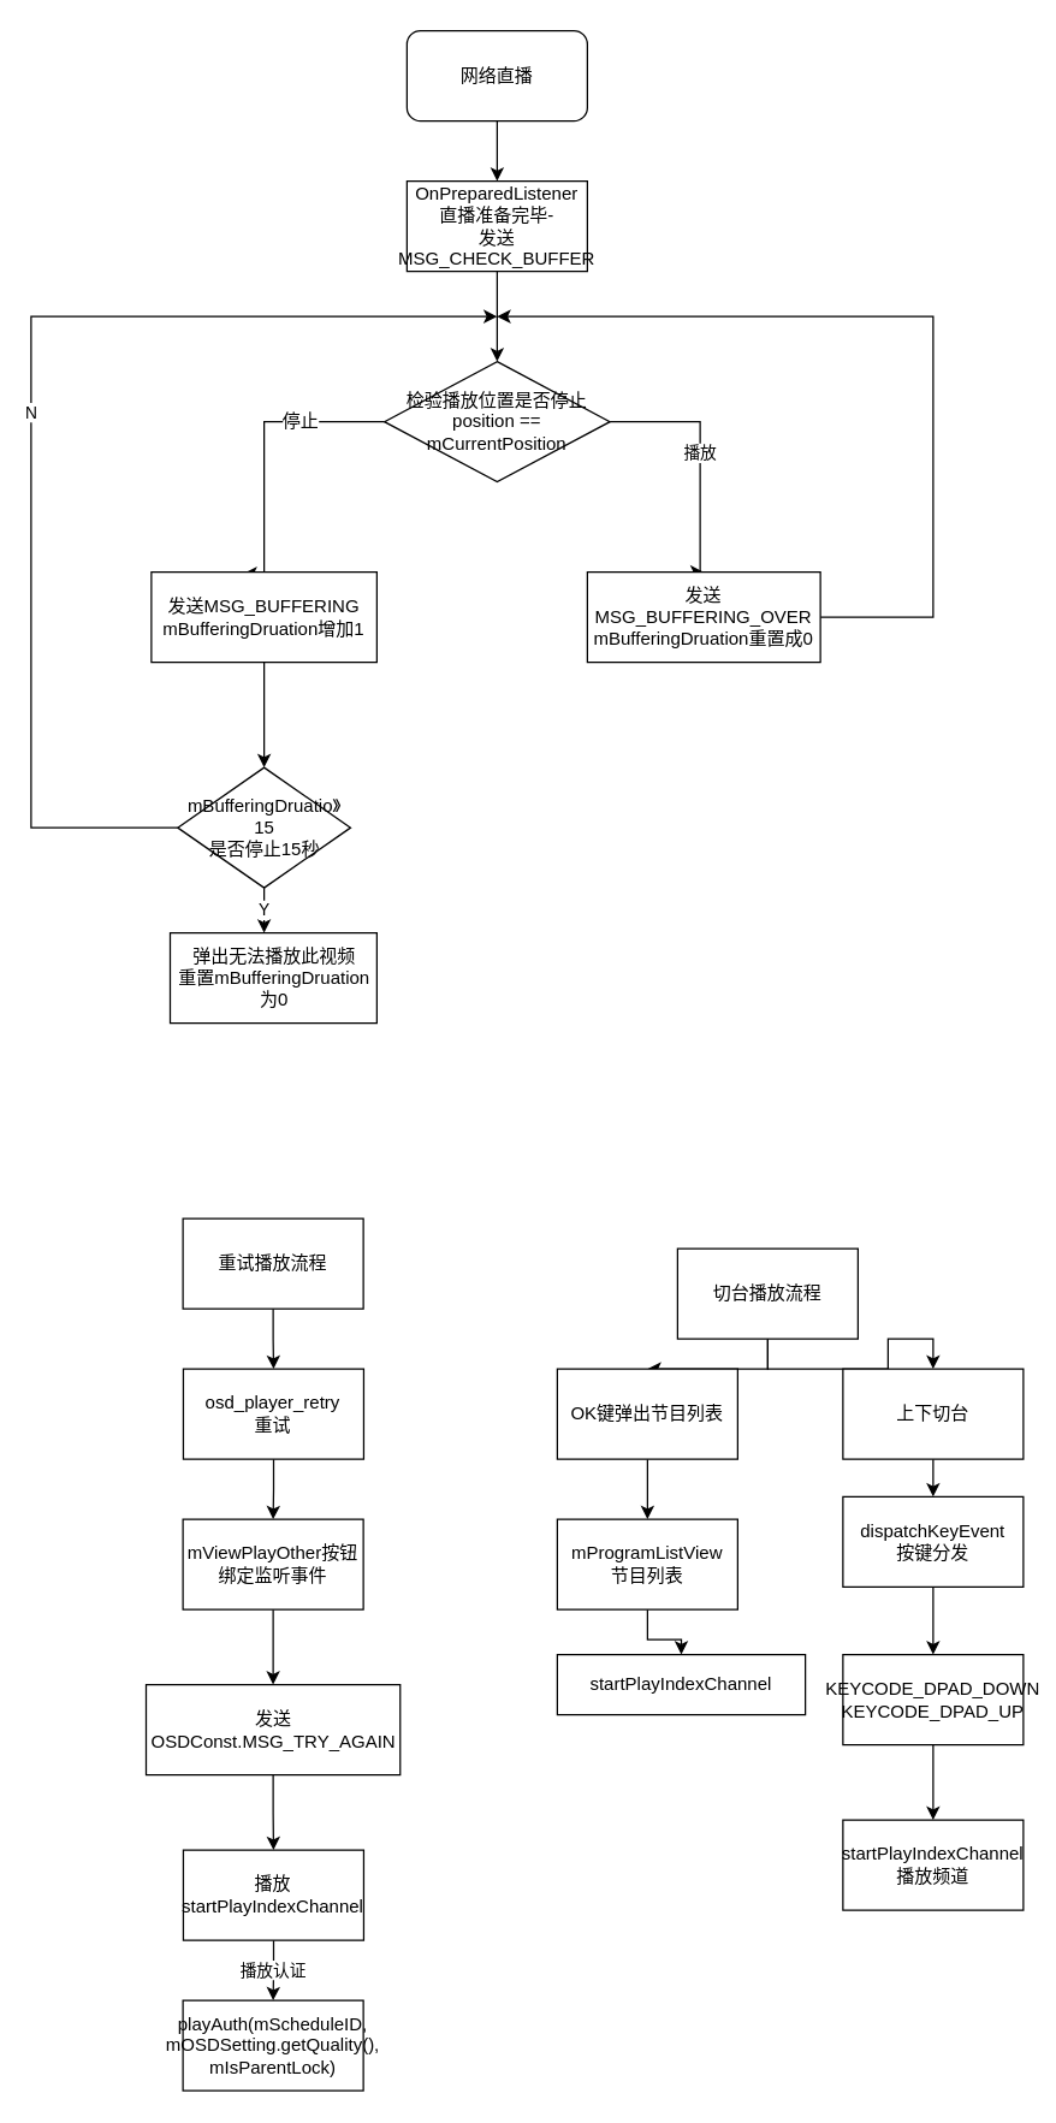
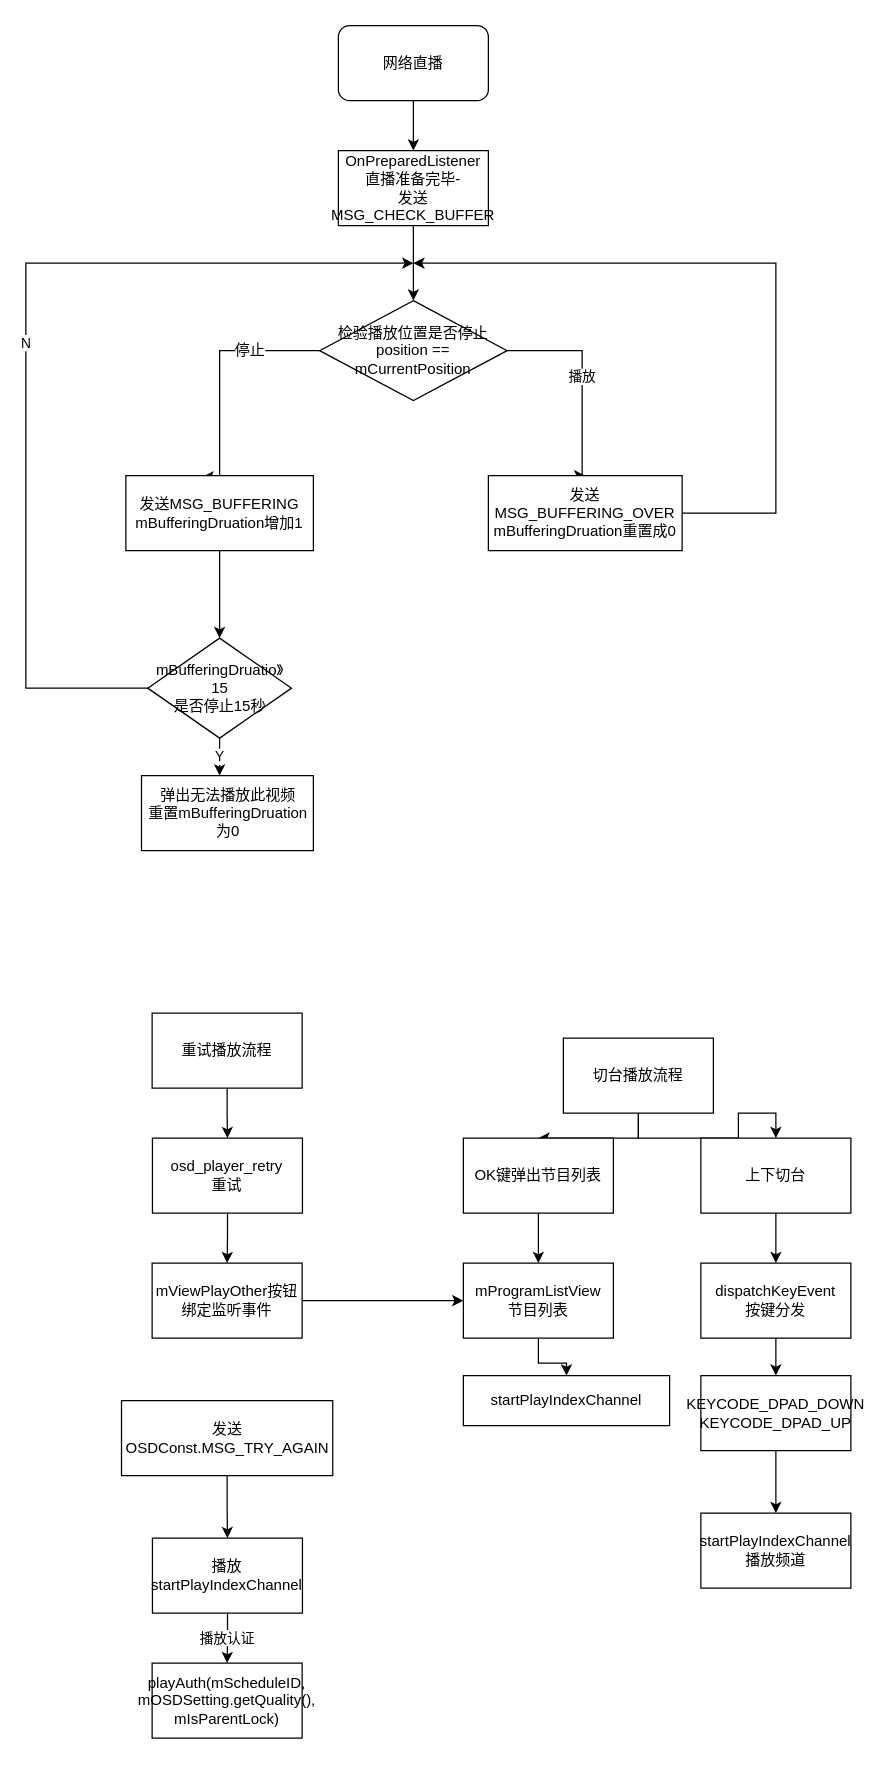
- <mxCell id="40" value="dispatchKeyEvent&lt;br&gt;按键分发" style="rounded=0;whiteSpace=wrap;html=1;" vertex="1" parent="1"><mxGeometry x="560" y="995" width="120" height="60" as="geometry" /></mxCell>
+ <mxCell id="40" value="dispatchKeyEvent&lt;br&gt;按键分发" style="rounded=0;whiteSpace=wrap;html=1;" vertex="1" parent="1"><mxGeometry x="560" y="1010" width="120" height="60" as="geometry" /></mxCell>
- <mxCell id="22" style="edgeStyle=orthogonalEdgeStyle;rounded=0;orthogonalLoop=1;jettySize=auto;html=1;" edge="1" parent="1" source="23" target="25"><mxGeometry relative="1" as="geometry" /></mxCell>
+ <mxCell id="22" style="edgeStyle=orthogonalEdgeStyle;rounded=0;orthogonalLoop=1;jettySize=auto;html=1;" edge="1" parent="1" source="23" target="37"><mxGeometry relative="1" as="geometry" /></mxCell>
